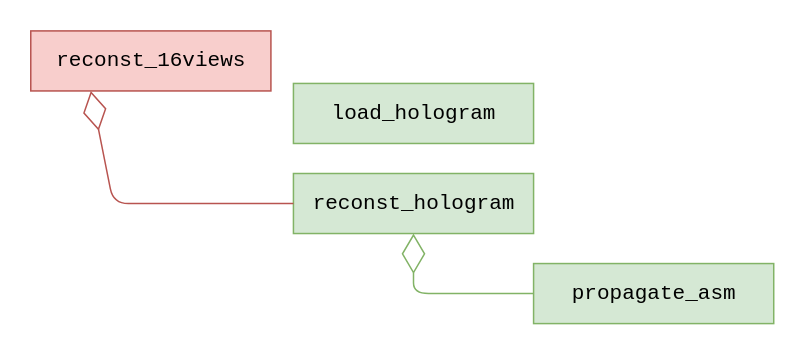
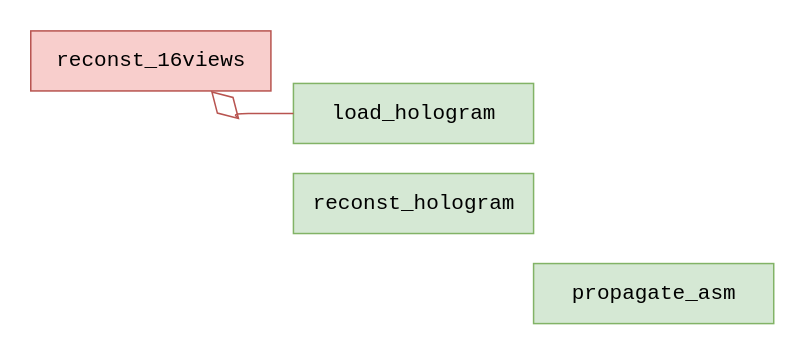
+ <mxCell id="6" value="" style="endArrow=diamondThin;endFill=0;endSize=24;html=1;fontFamily=Courier New;fontSize=14;entryX=0.75;entryY=1;entryDx=0;entryDy=0;exitX=0;exitY=0.5;exitDx=0;exitDy=0;fillColor=#f8cecc;strokeColor=#b85450;" edge="1" parent="1" source="3" target="2"><mxGeometry width="160" relative="1" as="geometry"><mxPoint x="335" y="355" as="sourcePoint" /><mxPoint x="495" y="355" as="targetPoint" /><Array as="points"><mxPoint x="155" y="75" /></Array></mxGeometry></mxCell>
- <mxCell id="7" value="" style="endArrow=diamondThin;endFill=0;endSize=24;html=1;fontFamily=Courier New;fontSize=14;entryX=0.25;entryY=1;entryDx=0;entryDy=0;exitX=0;exitY=0.5;exitDx=0;exitDy=0;fillColor=#f8cecc;strokeColor=#b85450;" edge="1" parent="1" source="4" target="2"><mxGeometry width="160" relative="1" as="geometry"><mxPoint x="335" y="355" as="sourcePoint" /><mxPoint x="495" y="355" as="targetPoint" /><Array as="points"><mxPoint x="75" y="135" /></Array></mxGeometry></mxCell>
- <mxCell id="8" value="" style="endArrow=diamondThin;endFill=0;endSize=24;html=1;fontFamily=Courier New;fontSize=14;entryX=0.5;entryY=1;entryDx=0;entryDy=0;exitX=0;exitY=0.5;exitDx=0;exitDy=0;fillColor=#d5e8d4;strokeColor=#82b366;" edge="1" parent="1" source="5" target="4"><mxGeometry width="160" relative="1" as="geometry"><mxPoint x="335" y="355" as="sourcePoint" /><mxPoint x="495" y="355" as="targetPoint" /><Array as="points"><mxPoint x="275" y="195" /></Array></mxGeometry></mxCell>
